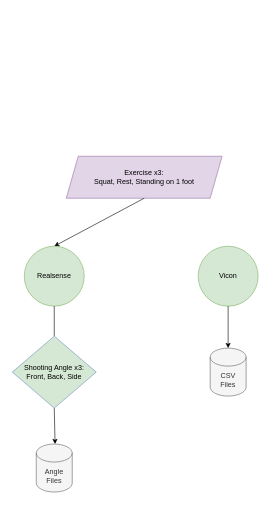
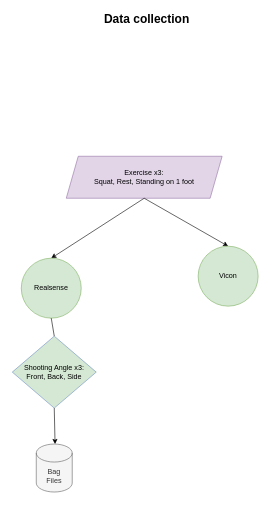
+ <mxCell id="3" value="&lt;font style=&quot;font-size: 20px&quot;&gt;&lt;b&gt;Data collection&lt;/b&gt;&lt;/font&gt;" style="text;html=1;align=center;verticalAlign=middle;resizable=0;points=[];autosize=1;" parent="1" vertex="1"><mxGeometry x="164" y="20" width="160" height="20" as="geometry" /></mxCell>
+ <mxCell id="5" value="" style="endArrow=classic;html=1;entryX=0.5;entryY=0;entryDx=0;entryDy=0;exitX=0.5;exitY=1;exitDx=0;exitDy=0;" parent="1" source="2" target="7" edge="1"><mxGeometry width="50" height="50" relative="1" as="geometry"><mxPoint x="240" y="370" as="sourcePoint" /><mxPoint x="310" y="490" as="targetPoint" /></mxGeometry></mxCell>
- <mxCell id="6" value="Realsense" style="ellipse;whiteSpace=wrap;html=1;aspect=fixed;fillColor=#d5e8d4;strokeColor=#82b366;" parent="1" vertex="1"><mxGeometry x="40" y="410" width="100" height="100" as="geometry" /></mxCell>
+ <mxCell id="6" value="Realsense" style="ellipse;whiteSpace=wrap;html=1;aspect=fixed;fillColor=#d5e8d4;strokeColor=#82b366;" parent="1" vertex="1"><mxGeometry x="35" y="430" width="100" height="100" as="geometry" /></mxCell>
- <mxCell id="11" value="" style="endArrow=classic;html=1;exitX=0.5;exitY=1;exitDx=0;exitDy=0;entryX=0.5;entryY=0;entryDx=0;entryDy=0;entryPerimeter=0;" parent="1" source="7" target="10" edge="1"><mxGeometry width="50" height="50" relative="1" as="geometry"><mxPoint x="430" y="590" as="sourcePoint" /><mxPoint x="480" y="540" as="targetPoint" /></mxGeometry></mxCell>
- <mxCell id="10" value="CSV&lt;br&gt;Files" style="shape=cylinder3;whiteSpace=wrap;html=1;boundedLbl=1;backgroundOutline=1;size=15;fillColor=#f5f5f5;strokeColor=#666666;fontColor=#333333;" parent="1" vertex="1"><mxGeometry x="350" y="580" width="60" height="80" as="geometry" /></mxCell>
- <mxCell id="13" value="Angle&lt;br&gt;Files" style="shape=cylinder3;whiteSpace=wrap;html=1;boundedLbl=1;backgroundOutline=1;size=15;fillColor=#f5f5f5;strokeColor=#666666;fontColor=#333333;" parent="1" vertex="1"><mxGeometry x="60" y="740" width="60" height="80" as="geometry" /></mxCell>
+ <mxCell id="13" value="Bag&lt;br&gt;Files" style="shape=cylinder3;whiteSpace=wrap;html=1;boundedLbl=1;backgroundOutline=1;size=15;fillColor=#f5f5f5;strokeColor=#666666;fontColor=#333333;" parent="1" vertex="1"><mxGeometry x="60" y="740" width="60" height="80" as="geometry" /></mxCell>
